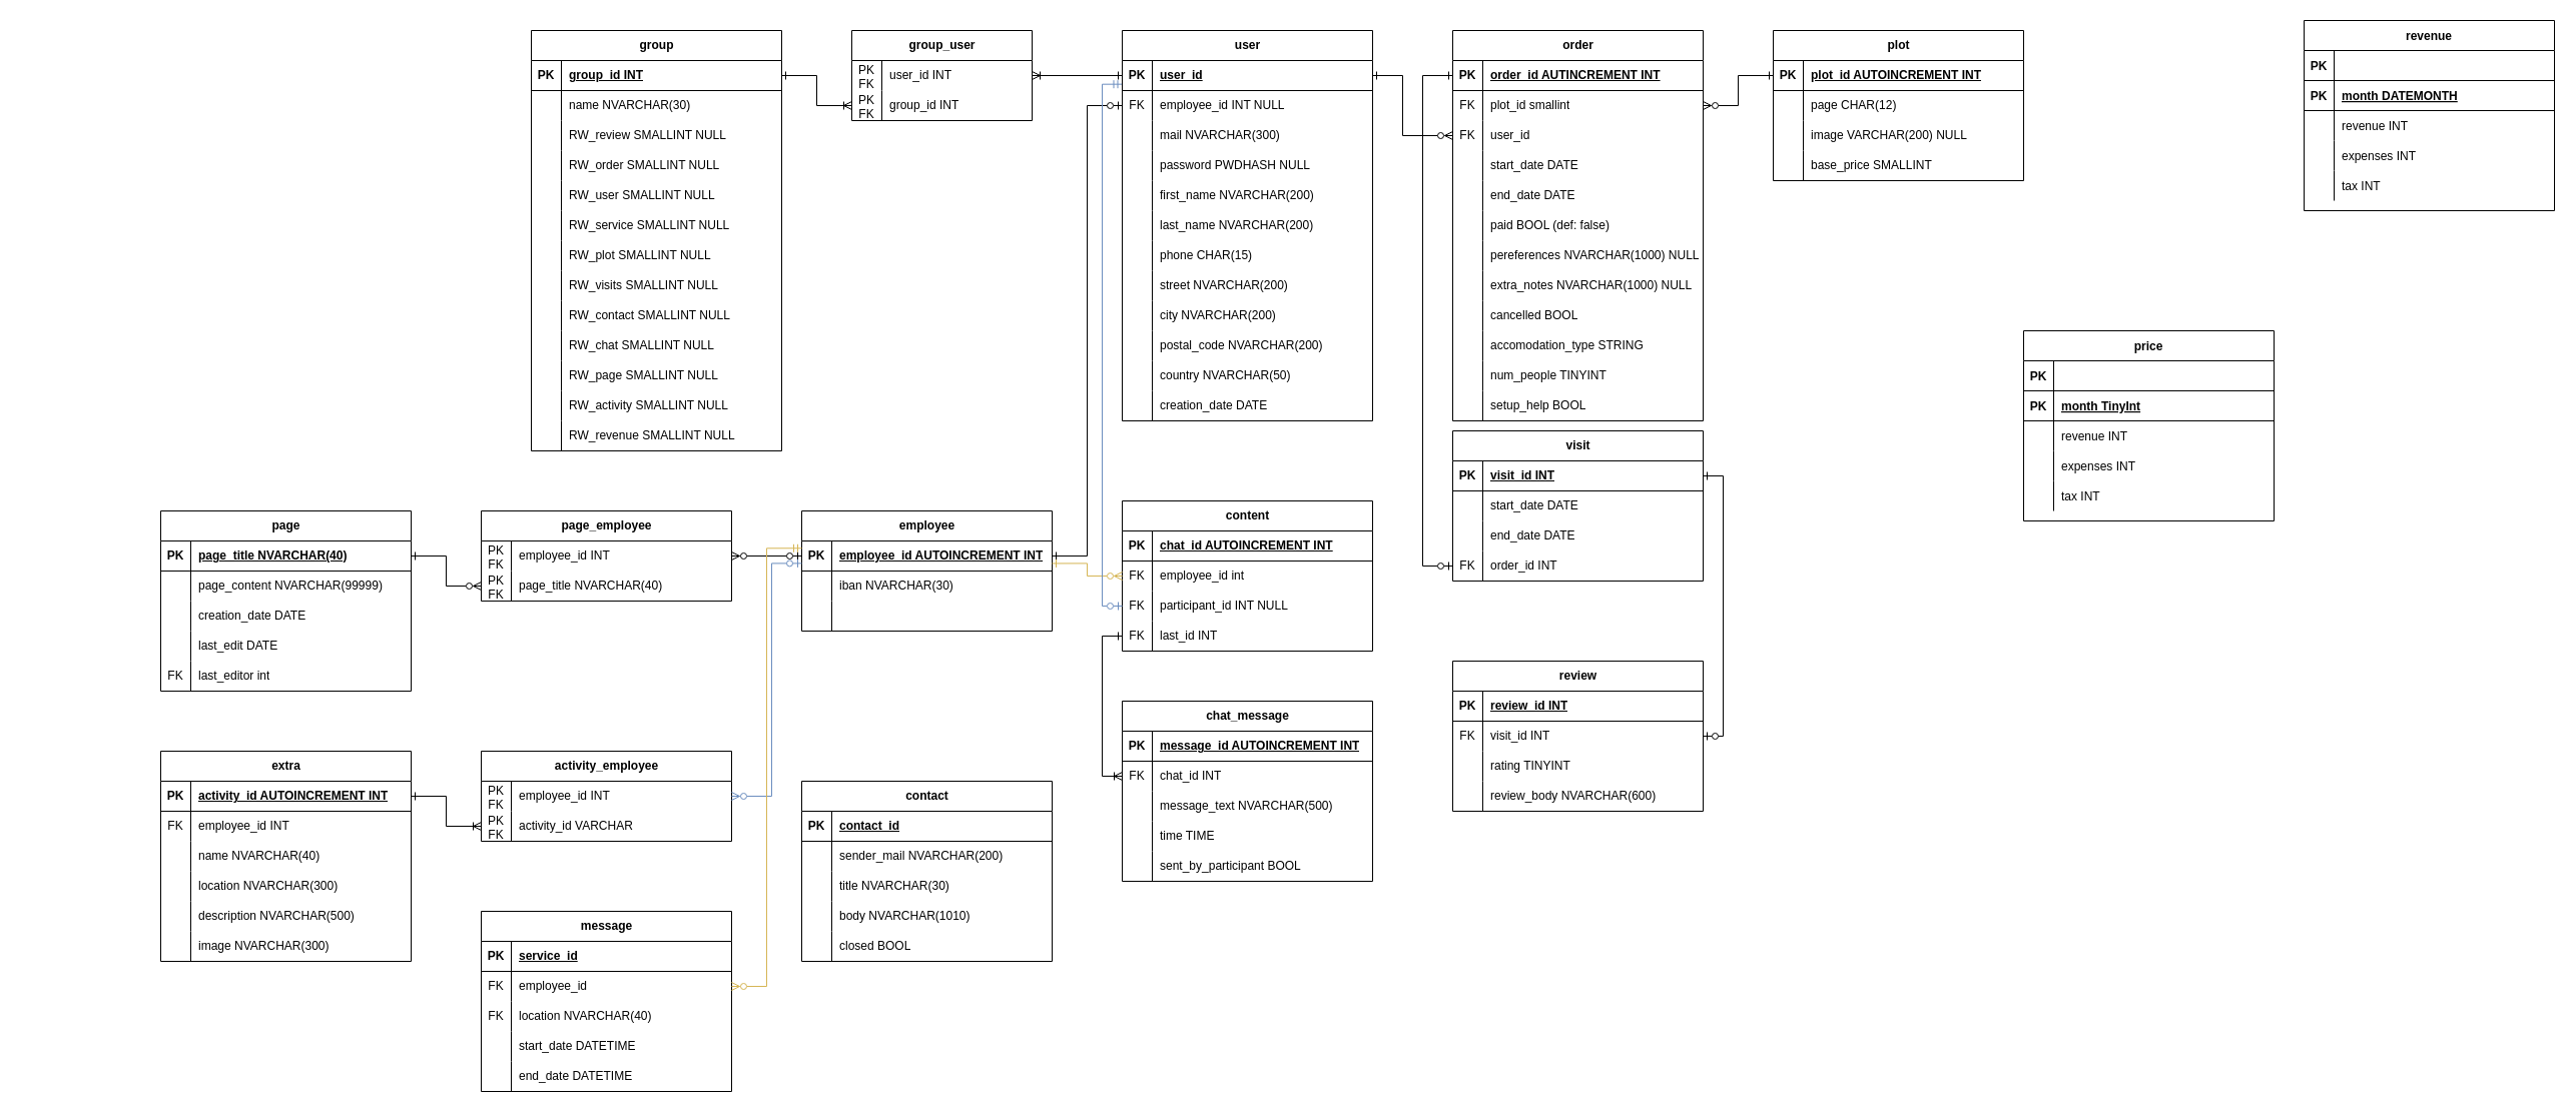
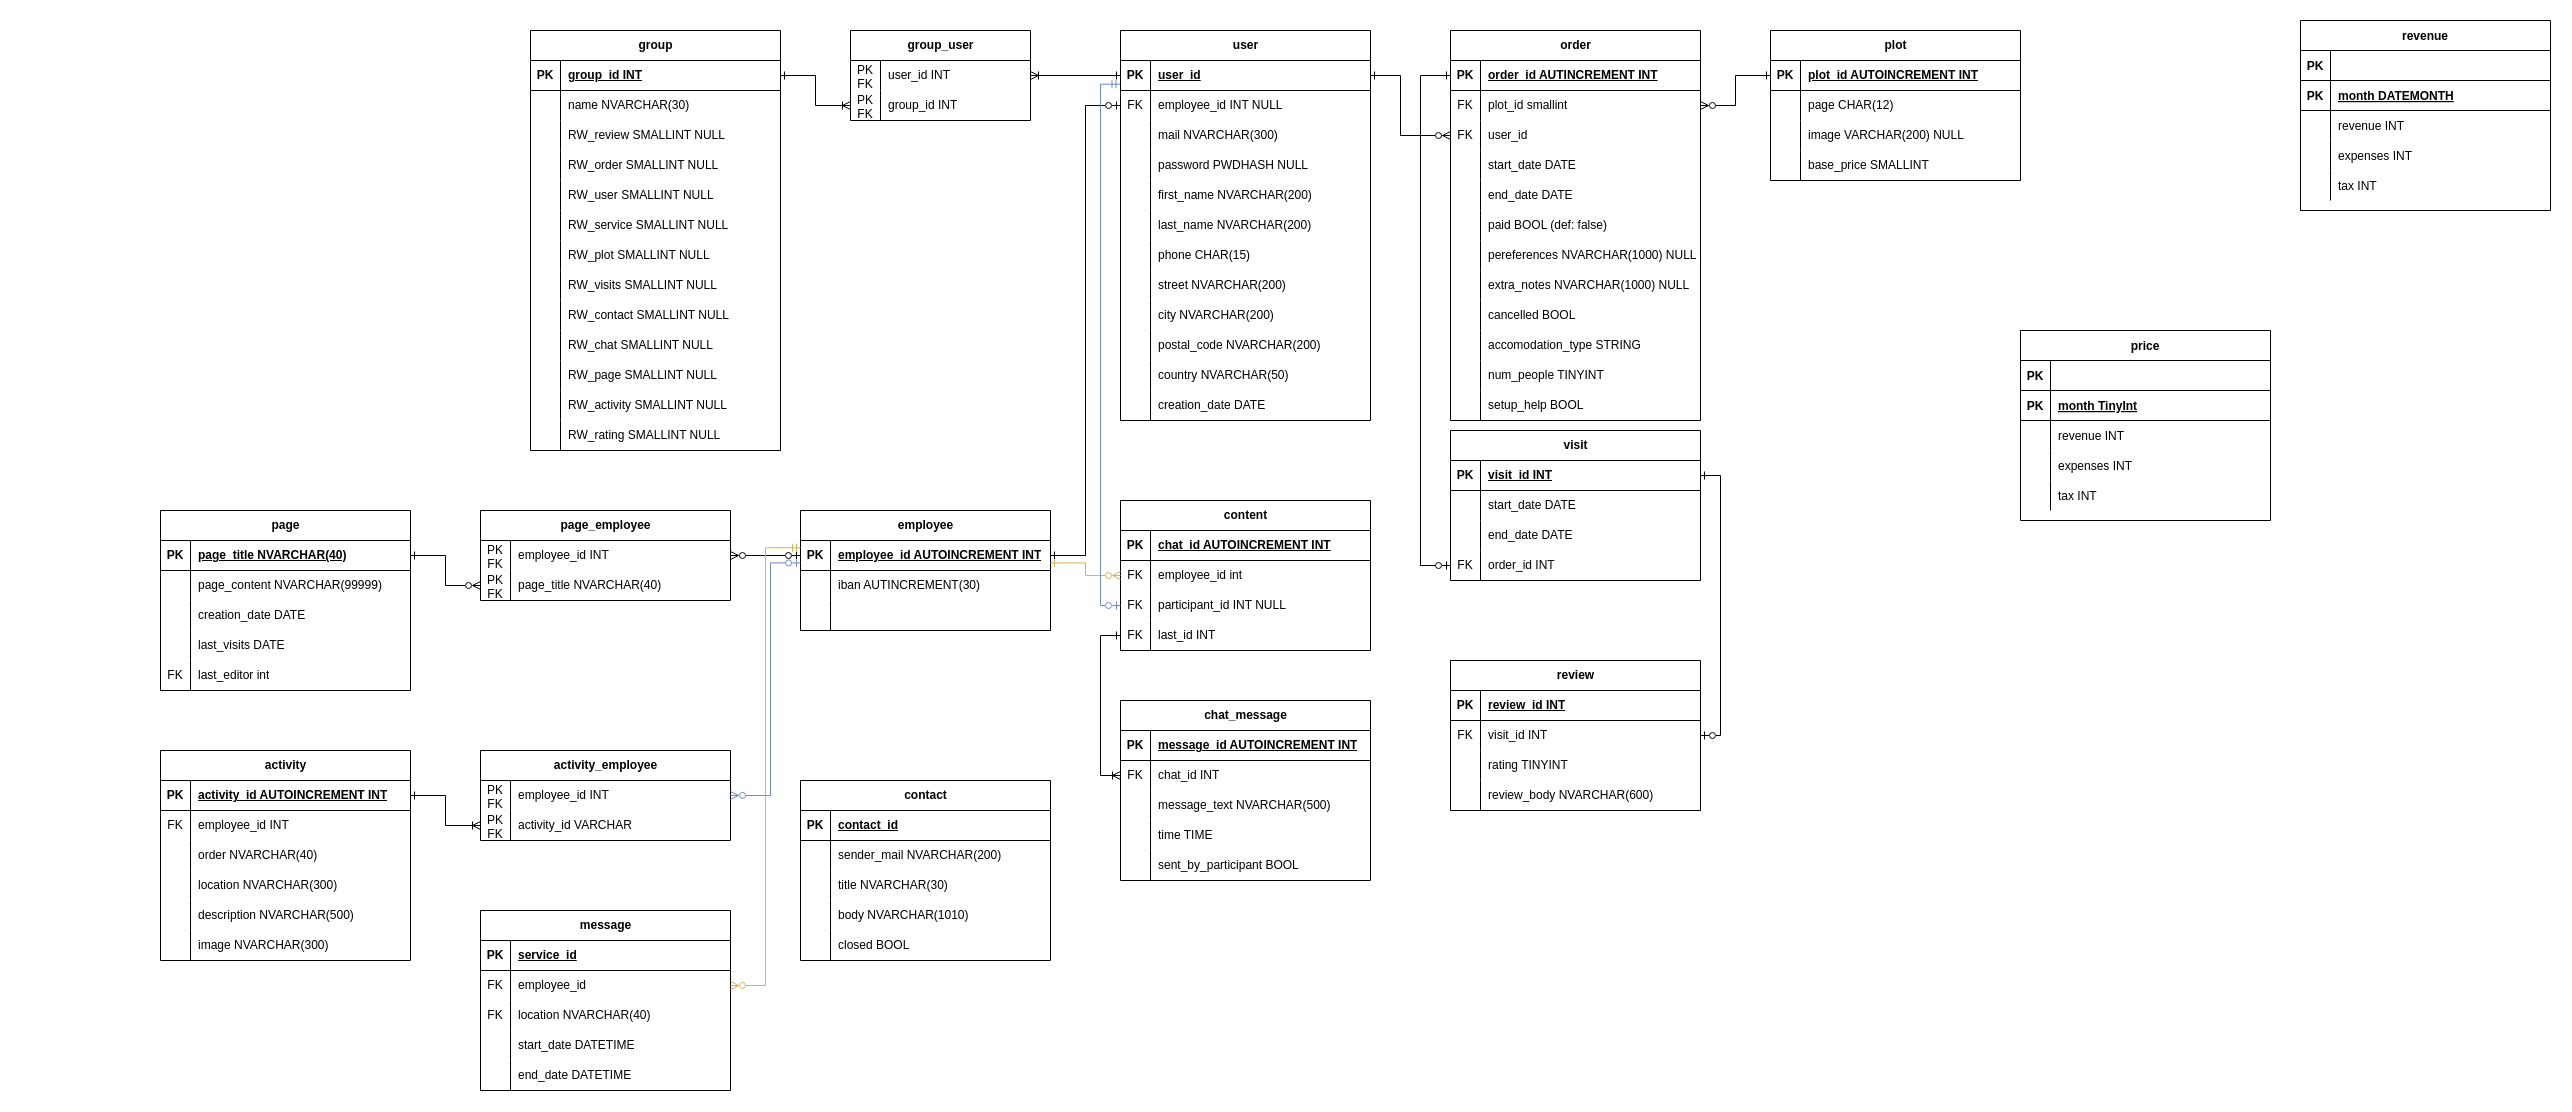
- <mxCell id="138" value="RW_revenue SMALLINT NULL" style="shape=partialRectangle;connectable=0;fillColor=none;top=0;left=0;bottom=0;right=0;align=left;spacingLeft=6;overflow=hidden;whiteSpace=wrap;html=1;" parent="136" vertex="1"><mxGeometry x="30" width="220" height="30" as="geometry"><mxRectangle width="220" height="30" as="alternateBounds" /></mxGeometry></mxCell>
+ <mxCell id="138" value="RW_rating SMALLINT NULL" style="shape=partialRectangle;connectable=0;fillColor=none;top=0;left=0;bottom=0;right=0;align=left;spacingLeft=6;overflow=hidden;whiteSpace=wrap;html=1;" parent="136" vertex="1"><mxGeometry x="30" width="220" height="30" as="geometry"><mxRectangle width="220" height="30" as="alternateBounds" /></mxGeometry></mxCell>
- <mxCell id="82" value="iban NVARCHAR(30)" style="shape=partialRectangle;connectable=0;fillColor=none;top=0;left=0;bottom=0;right=0;align=left;spacingLeft=6;overflow=hidden;whiteSpace=wrap;html=1;" parent="80" vertex="1"><mxGeometry x="30" width="220" height="30" as="geometry"><mxRectangle width="220" height="30" as="alternateBounds" /></mxGeometry></mxCell>
+ <mxCell id="82" value="iban AUTINCREMENT(30)" style="shape=partialRectangle;connectable=0;fillColor=none;top=0;left=0;bottom=0;right=0;align=left;spacingLeft=6;overflow=hidden;whiteSpace=wrap;html=1;" parent="80" vertex="1"><mxGeometry x="30" width="220" height="30" as="geometry"><mxRectangle width="220" height="30" as="alternateBounds" /></mxGeometry></mxCell>
- <mxCell id="195" value="last_edit DATE" style="shape=partialRectangle;connectable=0;fillColor=none;top=0;left=0;bottom=0;right=0;align=left;spacingLeft=6;overflow=hidden;whiteSpace=wrap;html=1;" parent="193" vertex="1"><mxGeometry x="30" width="220" height="30" as="geometry"><mxRectangle width="220" height="30" as="alternateBounds" /></mxGeometry></mxCell>
+ <mxCell id="195" value="last_visits DATE" style="shape=partialRectangle;connectable=0;fillColor=none;top=0;left=0;bottom=0;right=0;align=left;spacingLeft=6;overflow=hidden;whiteSpace=wrap;html=1;" parent="193" vertex="1"><mxGeometry x="30" width="220" height="30" as="geometry"><mxRectangle width="220" height="30" as="alternateBounds" /></mxGeometry></mxCell>
- <mxCell id="199" value="extra" style="shape=table;startSize=30;container=1;collapsible=1;childLayout=tableLayout;fixedRows=1;rowLines=0;fontStyle=1;align=center;resizeLast=1;html=1;swimlaneFillColor=default;" parent="1" vertex="1"><mxGeometry x="160" y="750" width="250" height="210" as="geometry" /></mxCell>
+ <mxCell id="199" value="activity" style="shape=table;startSize=30;container=1;collapsible=1;childLayout=tableLayout;fixedRows=1;rowLines=0;fontStyle=1;align=center;resizeLast=1;html=1;swimlaneFillColor=default;" parent="1" vertex="1"><mxGeometry x="160" y="750" width="250" height="210" as="geometry" /></mxCell>
- <mxCell id="208" value="name NVARCHAR(40)" style="shape=partialRectangle;connectable=0;fillColor=none;top=0;left=0;bottom=0;right=0;align=left;spacingLeft=6;overflow=hidden;whiteSpace=wrap;html=1;" parent="206" vertex="1"><mxGeometry x="30" width="220" height="30" as="geometry"><mxRectangle width="220" height="30" as="alternateBounds" /></mxGeometry></mxCell>
+ <mxCell id="208" value="order NVARCHAR(40)" style="shape=partialRectangle;connectable=0;fillColor=none;top=0;left=0;bottom=0;right=0;align=left;spacingLeft=6;overflow=hidden;whiteSpace=wrap;html=1;" parent="206" vertex="1"><mxGeometry x="30" width="220" height="30" as="geometry"><mxRectangle width="220" height="30" as="alternateBounds" /></mxGeometry></mxCell>
